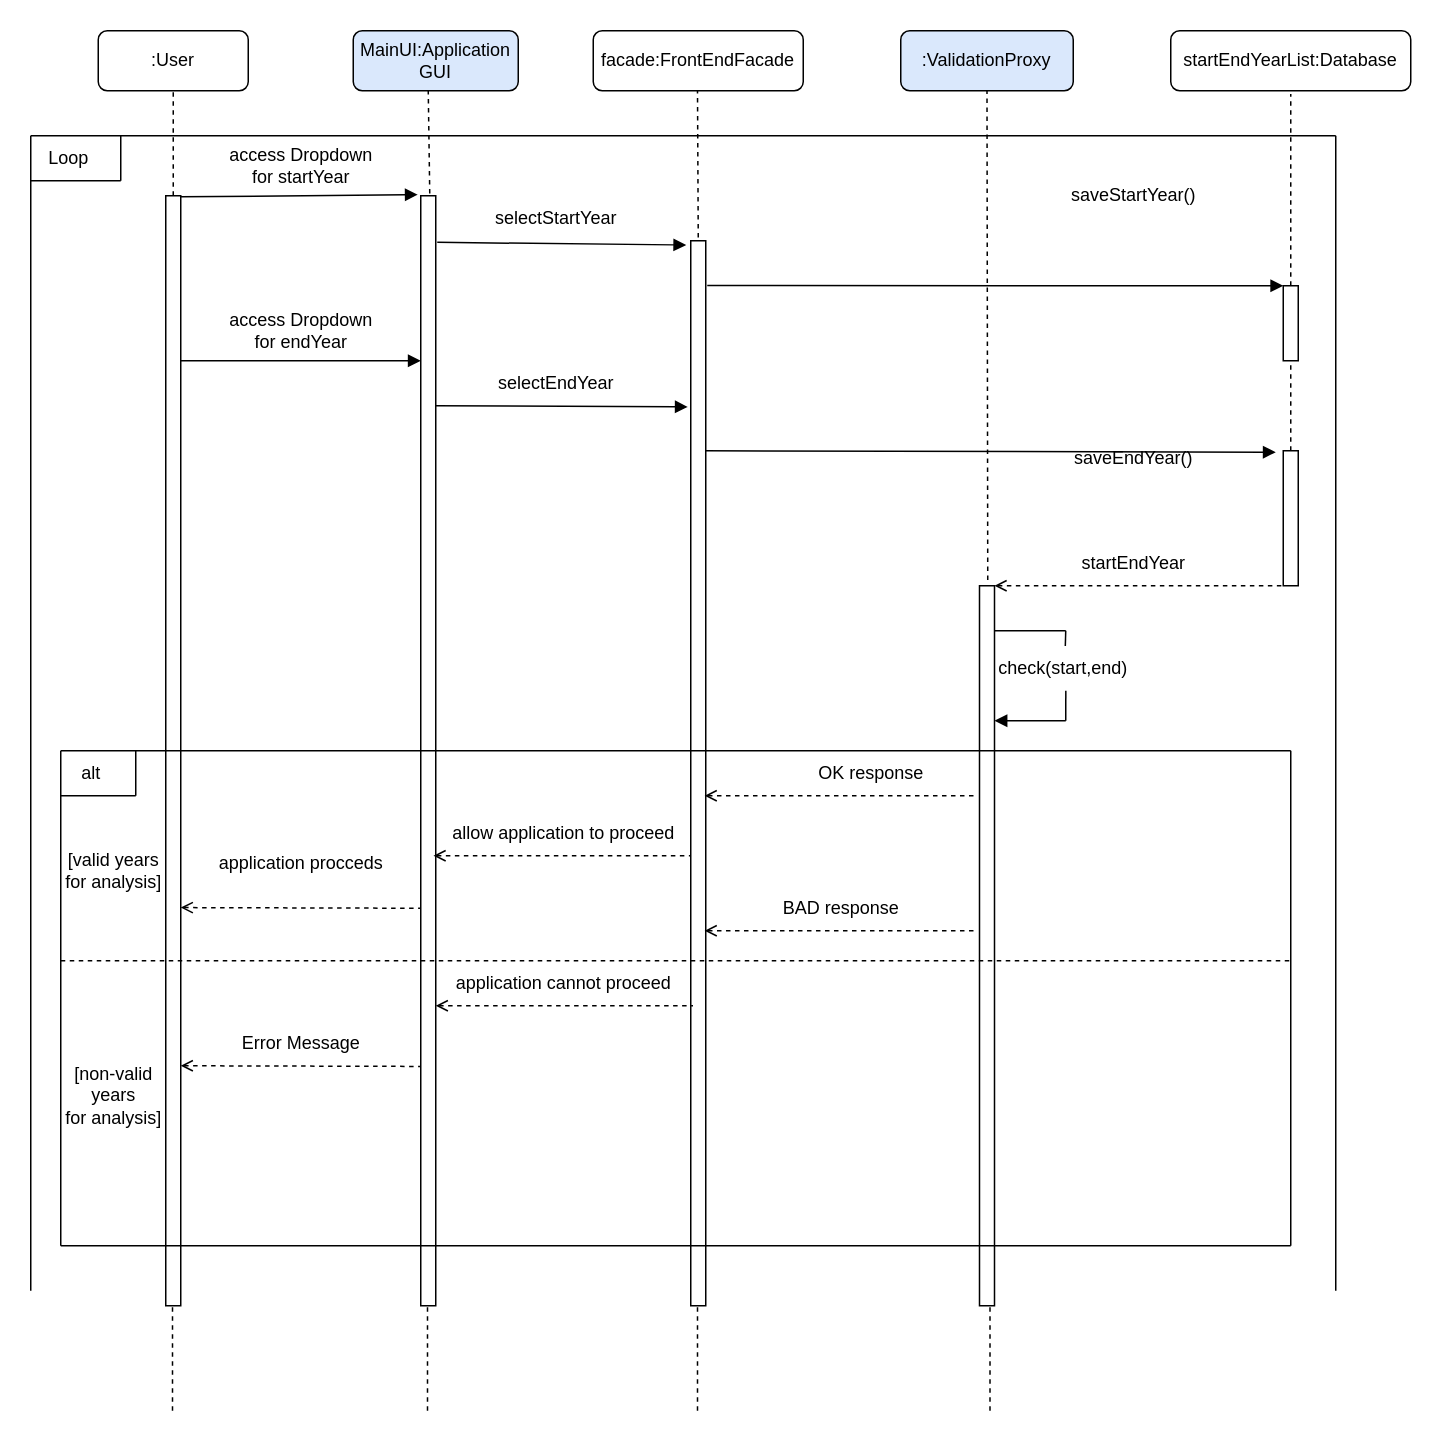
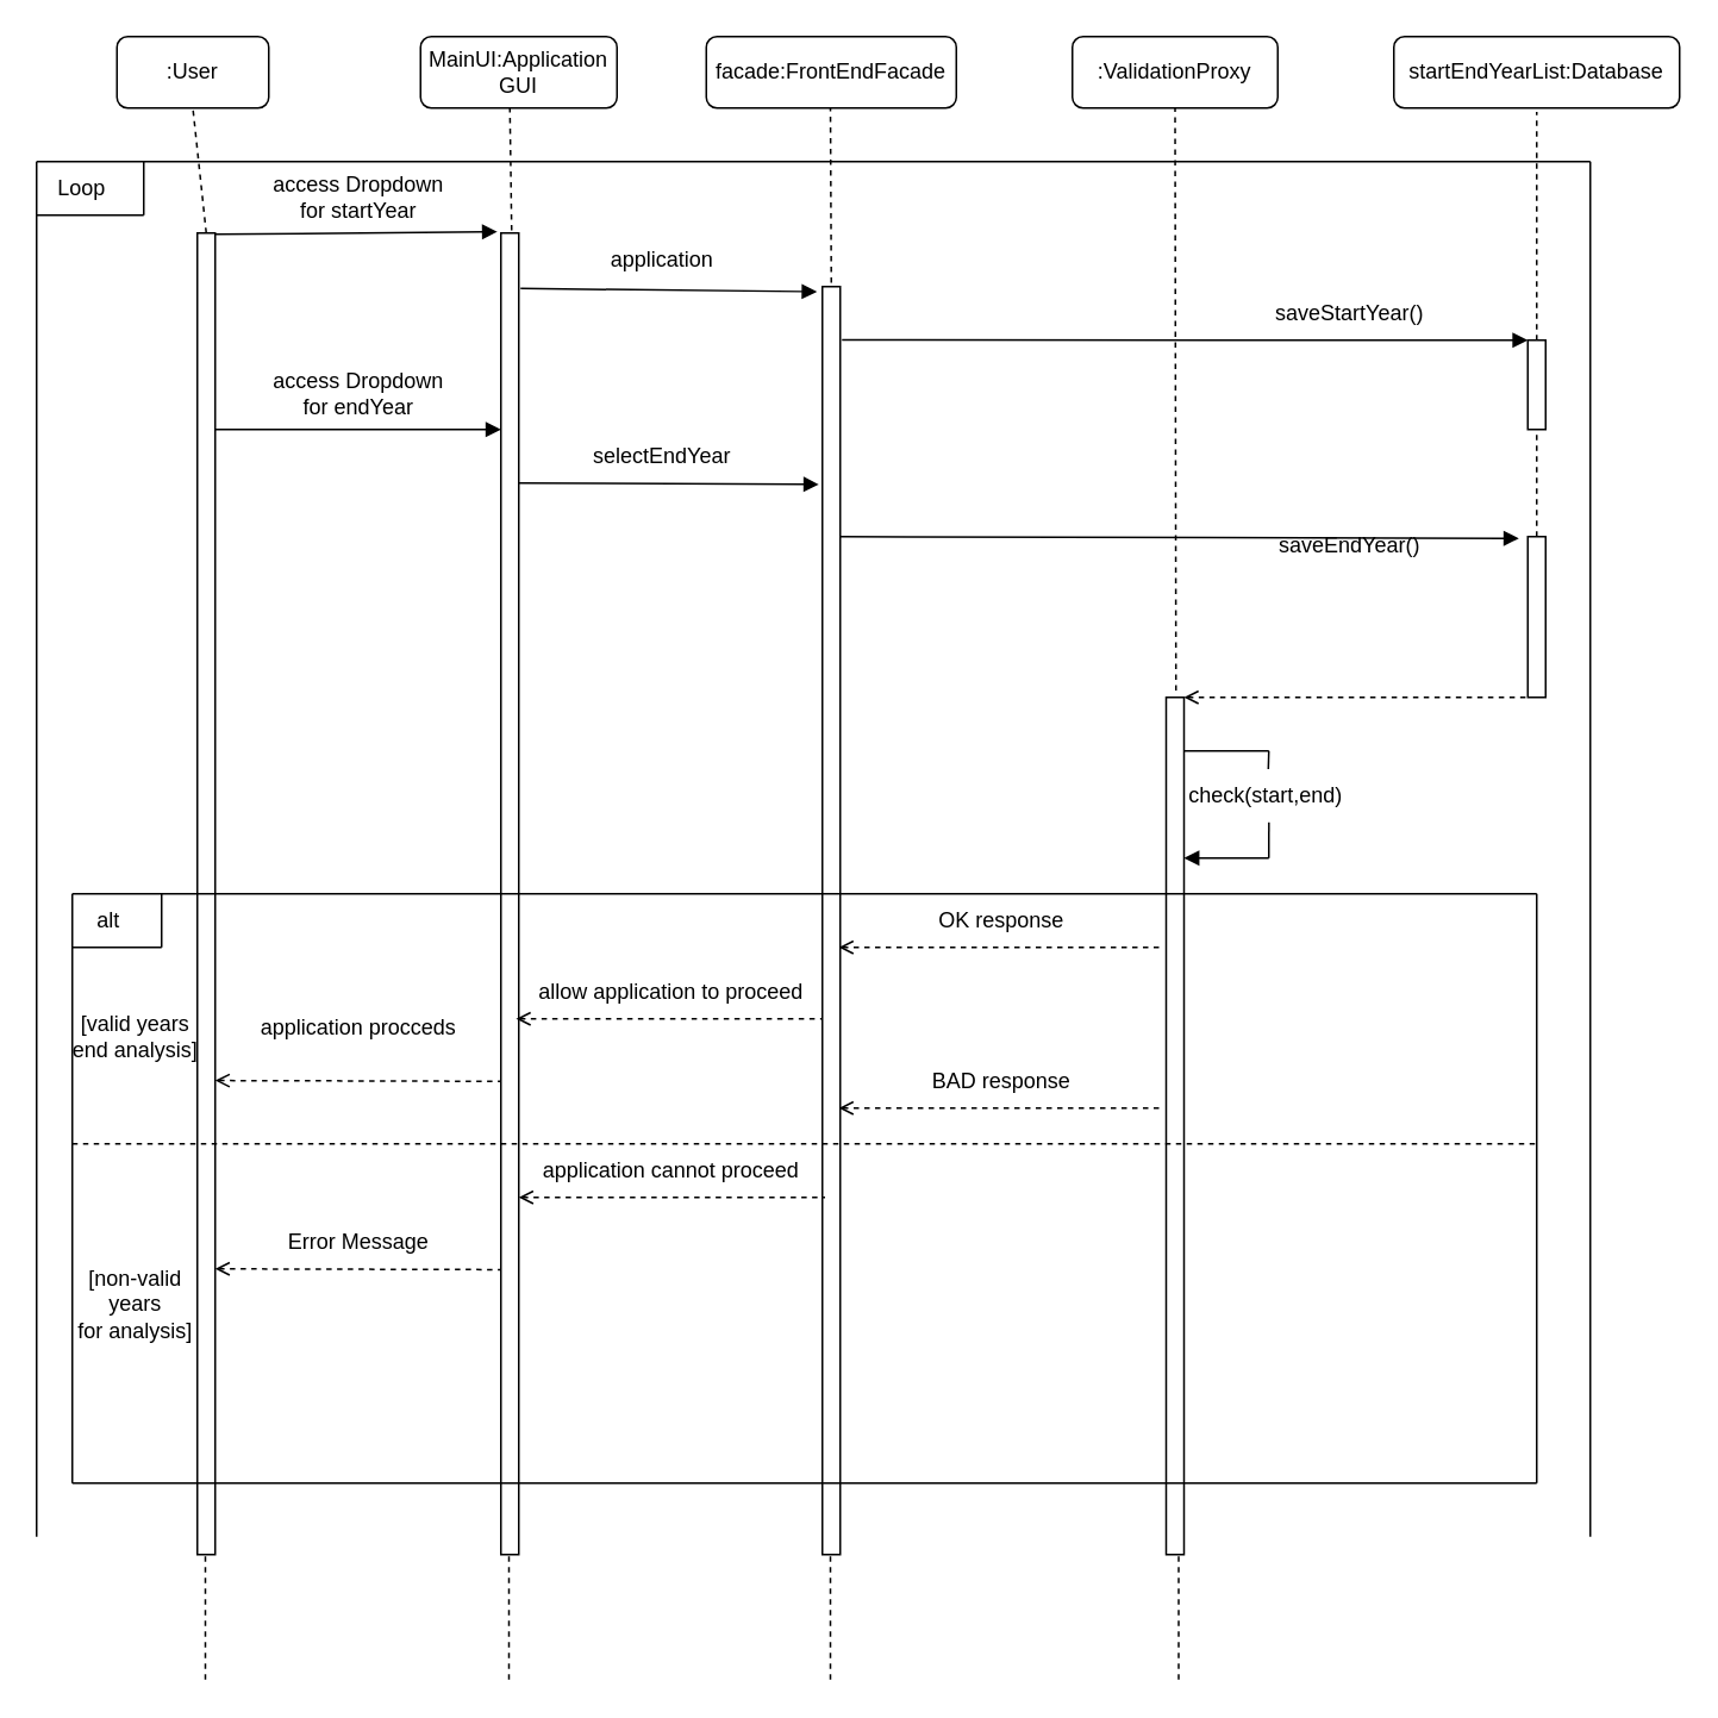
- <mxCell id="4" value=":User" style="rounded=1;whiteSpace=wrap;html=1;" parent="1" vertex="1"><mxGeometry x="65" y="20" width="100" height="40" as="geometry" /></mxCell>
+ <mxCell id="4" value=":User" style="rounded=1;whiteSpace=wrap;html=1;" parent="1" vertex="1"><mxGeometry x="65" y="20" width="85" height="40" as="geometry" /></mxCell>
- <mxCell id="3" value="MainUI:Application GUI" style="rounded=1;whiteSpace=wrap;html=1;fillColor=#dae8fc;" parent="1" vertex="1"><mxGeometry x="235" y="20" width="110" height="40" as="geometry" /></mxCell>
+ <mxCell id="3" value="MainUI:Application GUI" style="rounded=1;whiteSpace=wrap;html=1;" parent="1" vertex="1"><mxGeometry x="235" y="20" width="110" height="40" as="geometry" /></mxCell>
- <mxCell id="5" value=":ValidationProxy" style="rounded=1;whiteSpace=wrap;html=1;fillColor=#dae8fc;" parent="1" vertex="1"><mxGeometry x="600" y="20" width="115" height="40" as="geometry" /></mxCell>
+ <mxCell id="5" value=":ValidationProxy" style="rounded=1;whiteSpace=wrap;html=1;" parent="1" vertex="1"><mxGeometry x="600" y="20" width="115" height="40" as="geometry" /></mxCell>
- <mxCell id="27" value="saveStartYear()" style="text;html=1;align=center;verticalAlign=middle;resizable=0;points=[];autosize=1;strokeColor=none;fillColor=none;" vertex="1" parent="1"><mxGeometry x="700" y="115" width="110" height="30" as="geometry" /></mxCell>
+ <mxCell id="27" value="saveStartYear()" style="text;html=1;align=center;verticalAlign=middle;resizable=0;points=[];autosize=1;strokeColor=none;fillColor=none;" vertex="1" parent="1"><mxGeometry x="700" y="160" width="110" height="30" as="geometry" /></mxCell>
- <mxCell id="18" value="selectStartYear" style="text;html=1;align=center;verticalAlign=middle;resizable=0;points=[];autosize=1;strokeColor=none;fillColor=none;" parent="1" vertex="1"><mxGeometry x="320" y="130" width="100" height="30" as="geometry" /></mxCell>
+ <mxCell id="18" value="application" style="text;html=1;align=center;verticalAlign=middle;resizable=0;points=[];autosize=1;strokeColor=none;fillColor=none;" parent="1" vertex="1"><mxGeometry x="320" y="130" width="100" height="30" as="geometry" /></mxCell>
- <mxCell id="36" value="startEndYear" style="text;html=1;align=center;verticalAlign=middle;resizable=0;points=[];autosize=1;strokeColor=none;fillColor=none;" vertex="1" parent="1"><mxGeometry x="710" y="360" width="90" height="30" as="geometry" /></mxCell>
- <mxCell id="48" value="OK response" style="text;html=1;align=center;verticalAlign=middle;resizable=0;points=[];autosize=1;strokeColor=none;fillColor=none;" vertex="1" parent="1"><mxGeometry x="535" y="500" width="90" height="30" as="geometry" /></mxCell>
+ <mxCell id="48" value="OK response" style="text;html=1;align=center;verticalAlign=middle;resizable=0;points=[];autosize=1;strokeColor=none;fillColor=none;" vertex="1" parent="1"><mxGeometry x="515" y="500" width="90" height="30" as="geometry" /></mxCell>
- <mxCell id="69" value="[valid years&lt;br&gt;for analysis]" style="text;html=1;align=center;verticalAlign=middle;resizable=0;points=[];autosize=1;strokeColor=none;fillColor=none;" vertex="1" parent="1"><mxGeometry x="30" y="560" width="90" height="40" as="geometry" /></mxCell>
+ <mxCell id="69" value="[valid years&lt;br&gt;end analysis]" style="text;html=1;align=center;verticalAlign=middle;resizable=0;points=[];autosize=1;strokeColor=none;fillColor=none;" vertex="1" parent="1"><mxGeometry x="30" y="560" width="90" height="40" as="geometry" /></mxCell>
